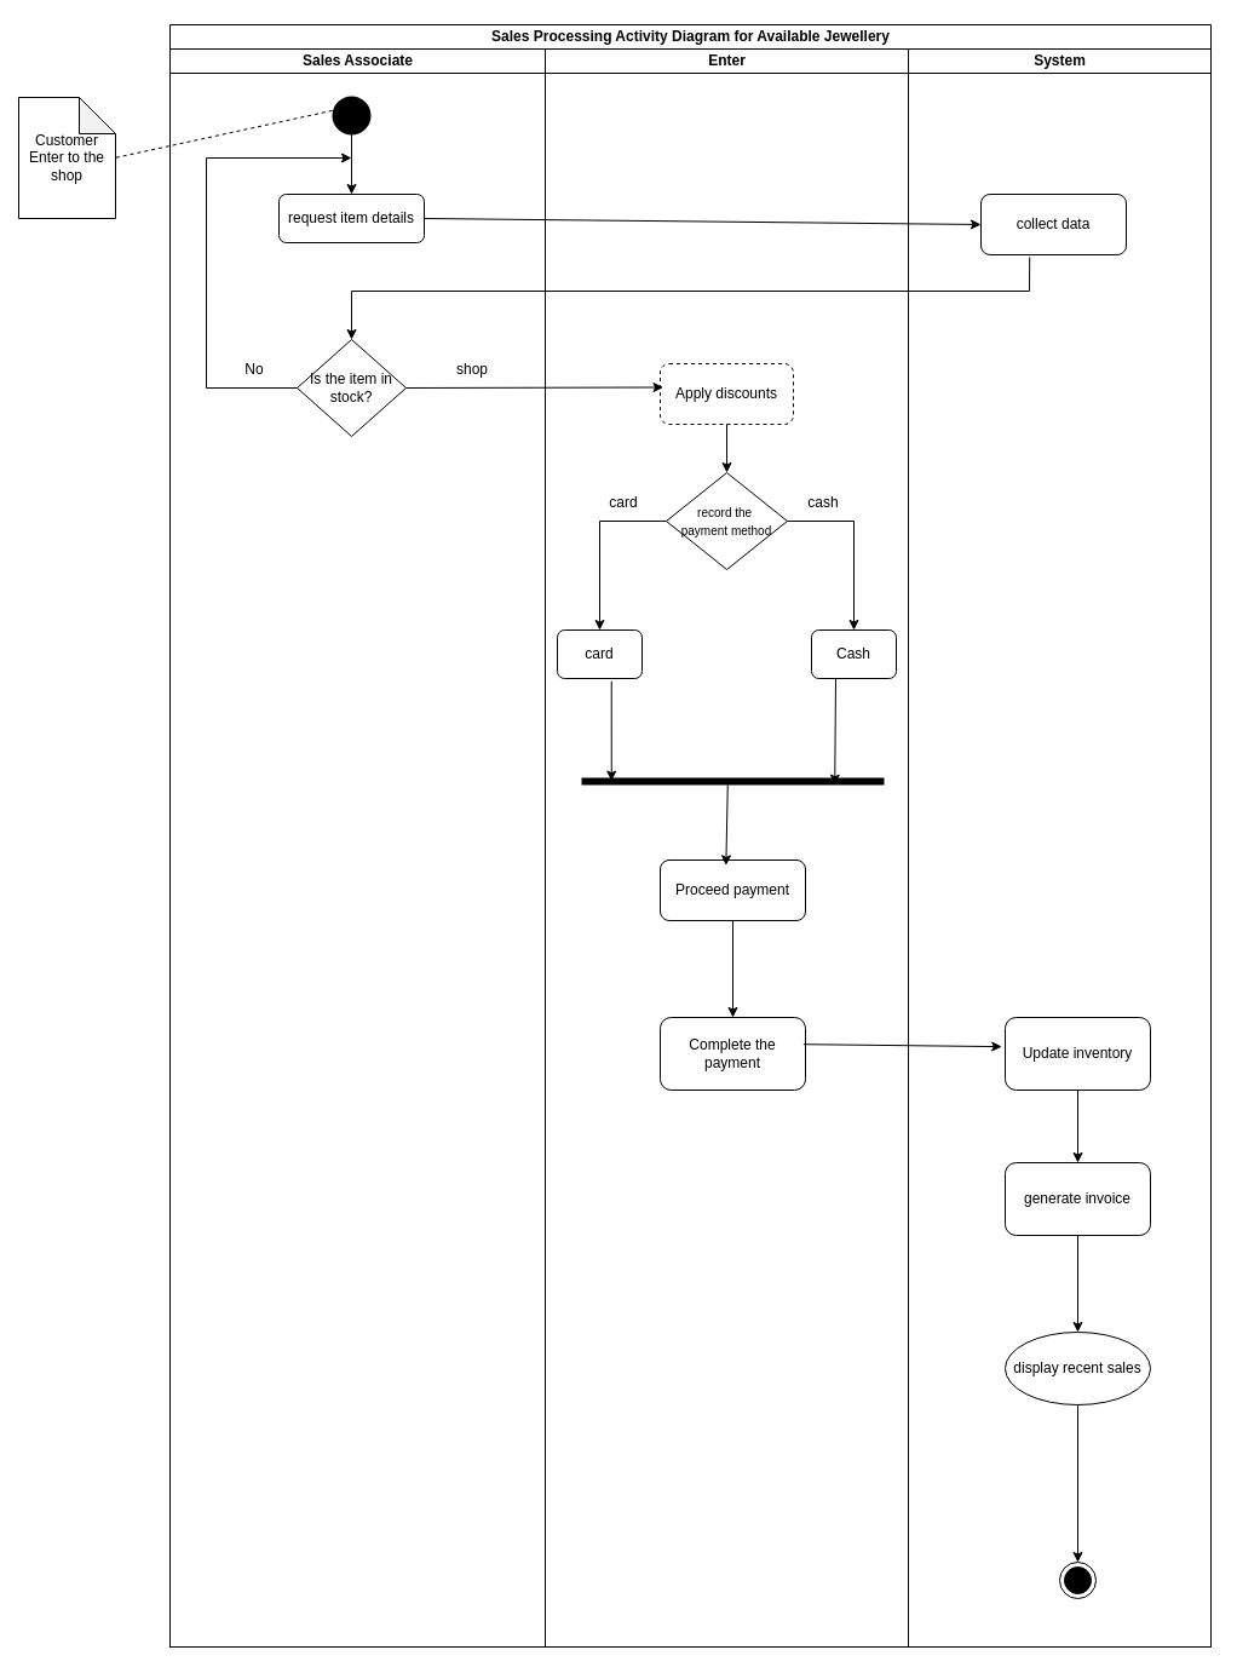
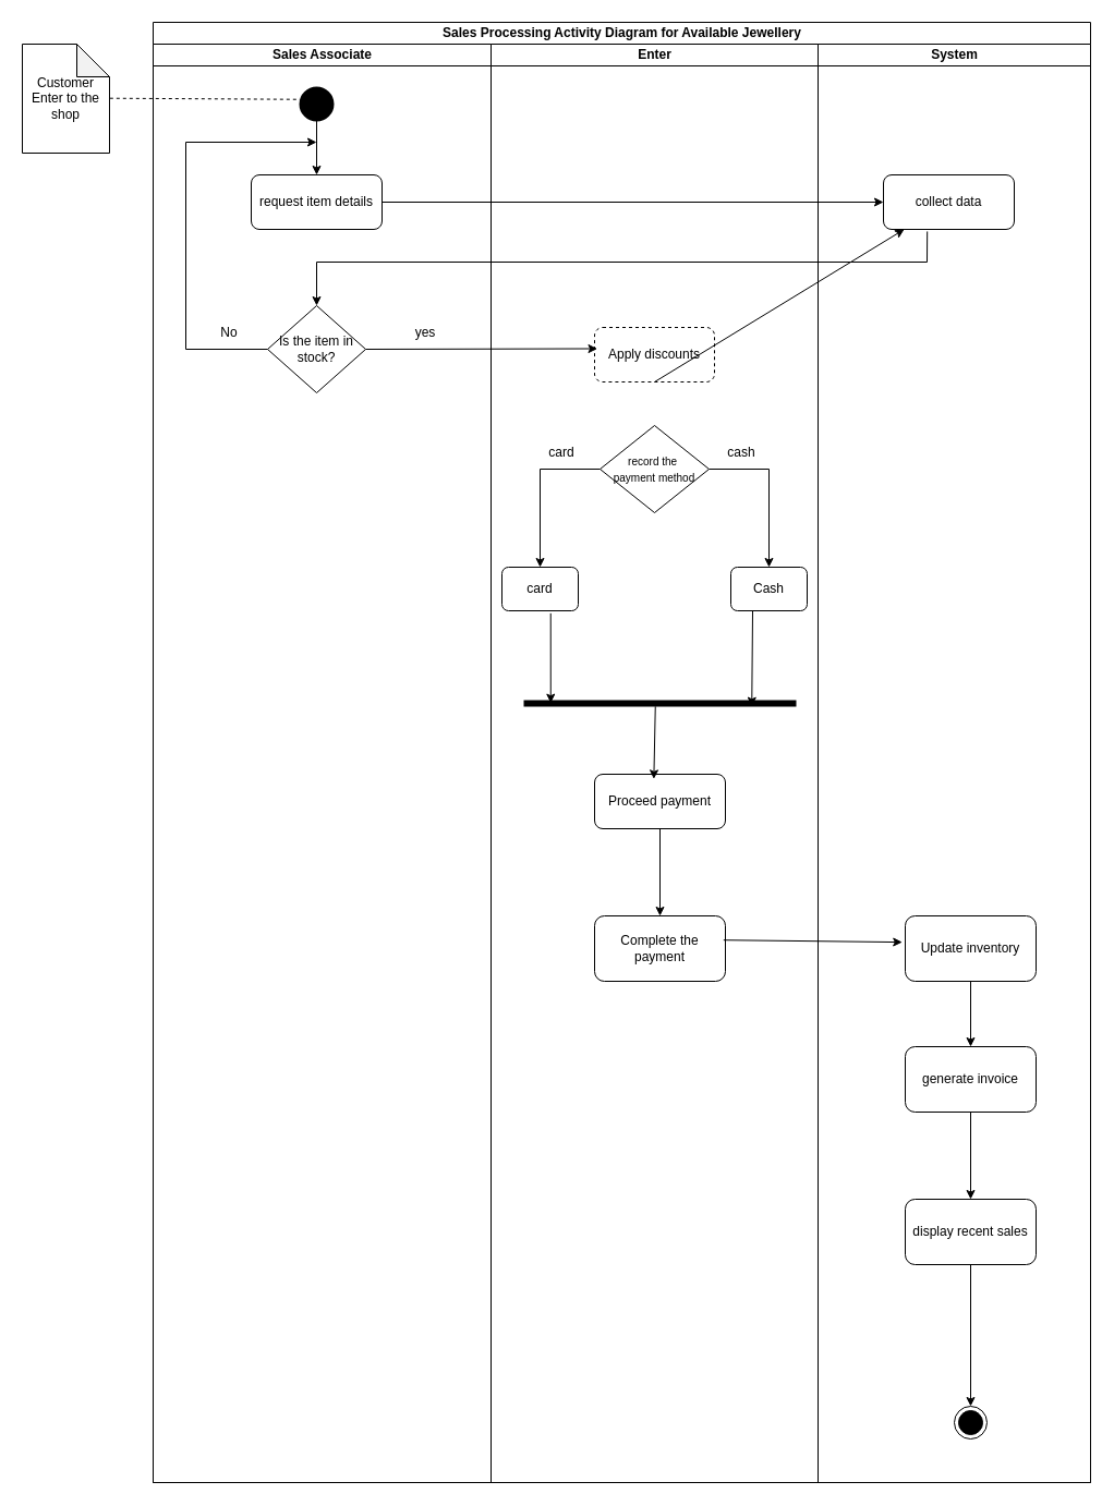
- <mxCell id="40" value="Customer Enter to the shop" style="shape=note;whiteSpace=wrap;html=1;backgroundOutline=1;darkOpacity=0.05;" parent="1" vertex="1"><mxGeometry x="15" y="80" width="80" height="100" as="geometry" /></mxCell>
+ <mxCell id="40" value="Customer Enter to the shop" style="shape=note;whiteSpace=wrap;html=1;backgroundOutline=1;darkOpacity=0.05;" parent="1" vertex="1"><mxGeometry x="20" y="40" width="80" height="100" as="geometry" /></mxCell>
- <mxCell id="5" value="request item details" style="rounded=1;whiteSpace=wrap;html=1;" parent="3" vertex="1"><mxGeometry x="90" y="120" width="120" height="40" as="geometry" /></mxCell>
+ <mxCell id="5" value="request item details" style="rounded=1;whiteSpace=wrap;html=1;" parent="3" vertex="1"><mxGeometry x="90" y="120" width="120" height="50" as="geometry" /></mxCell>
- <mxCell id="8" value="shop" style="text;html=1;align=center;verticalAlign=middle;whiteSpace=wrap;rounded=0;" parent="3" vertex="1"><mxGeometry x="220.0" y="250" width="60" height="30" as="geometry" /></mxCell>
+ <mxCell id="8" value="yes" style="text;html=1;align=center;verticalAlign=middle;whiteSpace=wrap;rounded=0;" parent="3" vertex="1"><mxGeometry x="220.0" y="250" width="60" height="30" as="geometry" /></mxCell>
- <mxCell id="18" value="" style="endArrow=classic;html=1;rounded=0;exitX=0.5;exitY=1;exitDx=0;exitDy=0;" parent="10" source="11" target="12" edge="1"><mxGeometry width="50" height="50" relative="1" as="geometry"><mxPoint x="110.0" y="380" as="sourcePoint" /><mxPoint x="210.0" y="350" as="targetPoint" /></mxGeometry></mxCell>
+ <mxCell id="18" value="" style="endArrow=classic;html=1;rounded=0;exitX=0.5;exitY=1;exitDx=0;exitDy=0;" parent="10" source="11" target="32" edge="1"><mxGeometry width="50" height="50" relative="1" as="geometry"><mxPoint x="110.0" y="380" as="sourcePoint" /><mxPoint x="210.0" y="350" as="targetPoint" /></mxGeometry></mxCell>
- <mxCell id="38" value="display recent sales" style="ellipse;whiteSpace=wrap;html=1;" vertex="1" parent="31"><mxGeometry x="80.0" y="1060" width="120" height="60" as="geometry" /></mxCell>
+ <mxCell id="38" value="display recent sales" style="rounded=1;whiteSpace=wrap;html=1;" vertex="1" parent="31"><mxGeometry x="80.0" y="1060" width="120" height="60" as="geometry" /></mxCell>
